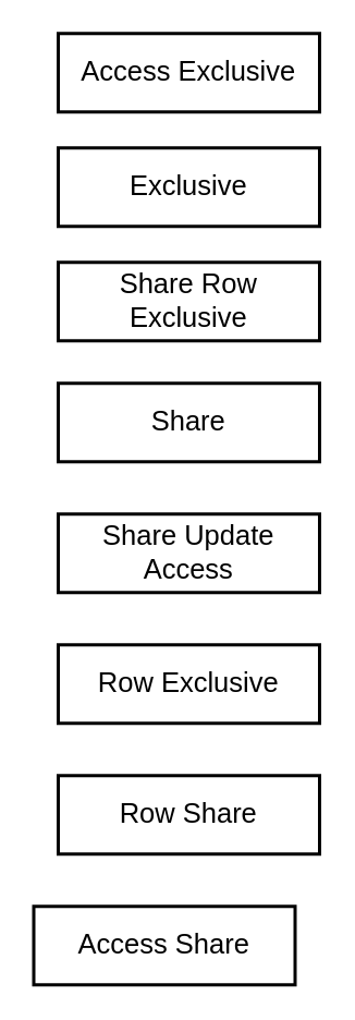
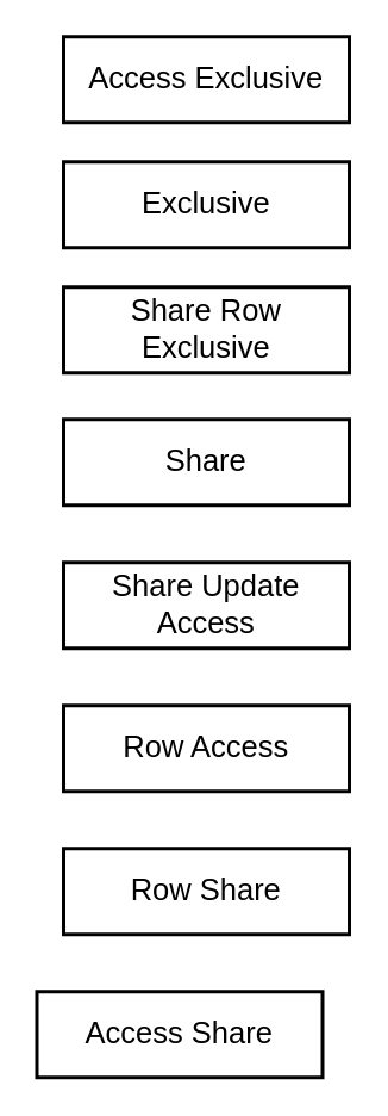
- <mxCell id="5" value="Row Exclusive" style="rounded=0;whiteSpace=wrap;html=1;strokeWidth=2;fontSize=17;" parent="1" vertex="1"><mxGeometry x="35" y="394" width="160" height="48" as="geometry" /></mxCell>
+ <mxCell id="5" value="Row Access" style="rounded=0;whiteSpace=wrap;html=1;strokeWidth=2;fontSize=17;" parent="1" vertex="1"><mxGeometry x="35" y="394" width="160" height="48" as="geometry" /></mxCell>
